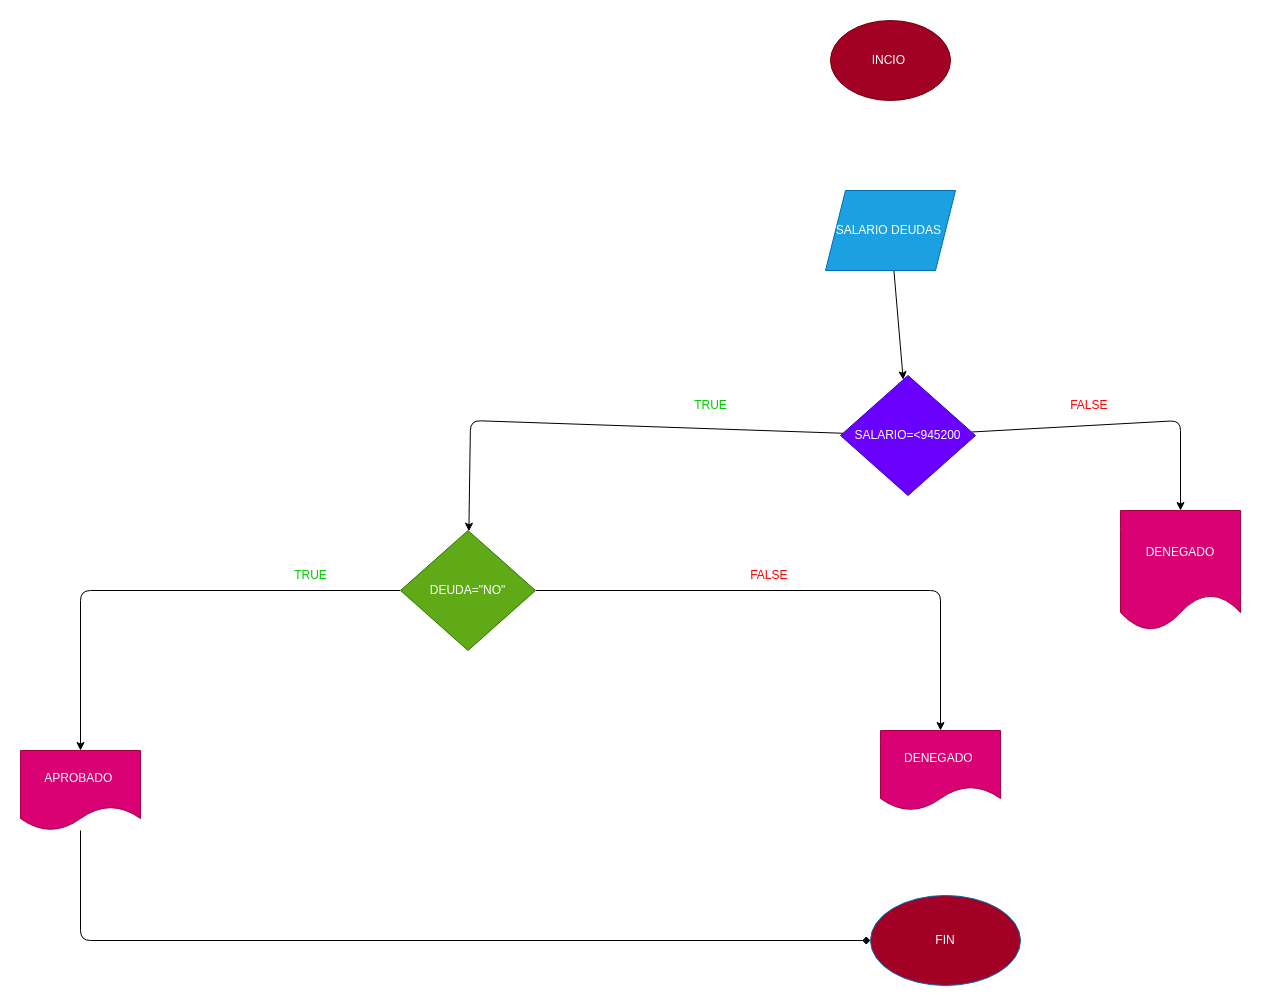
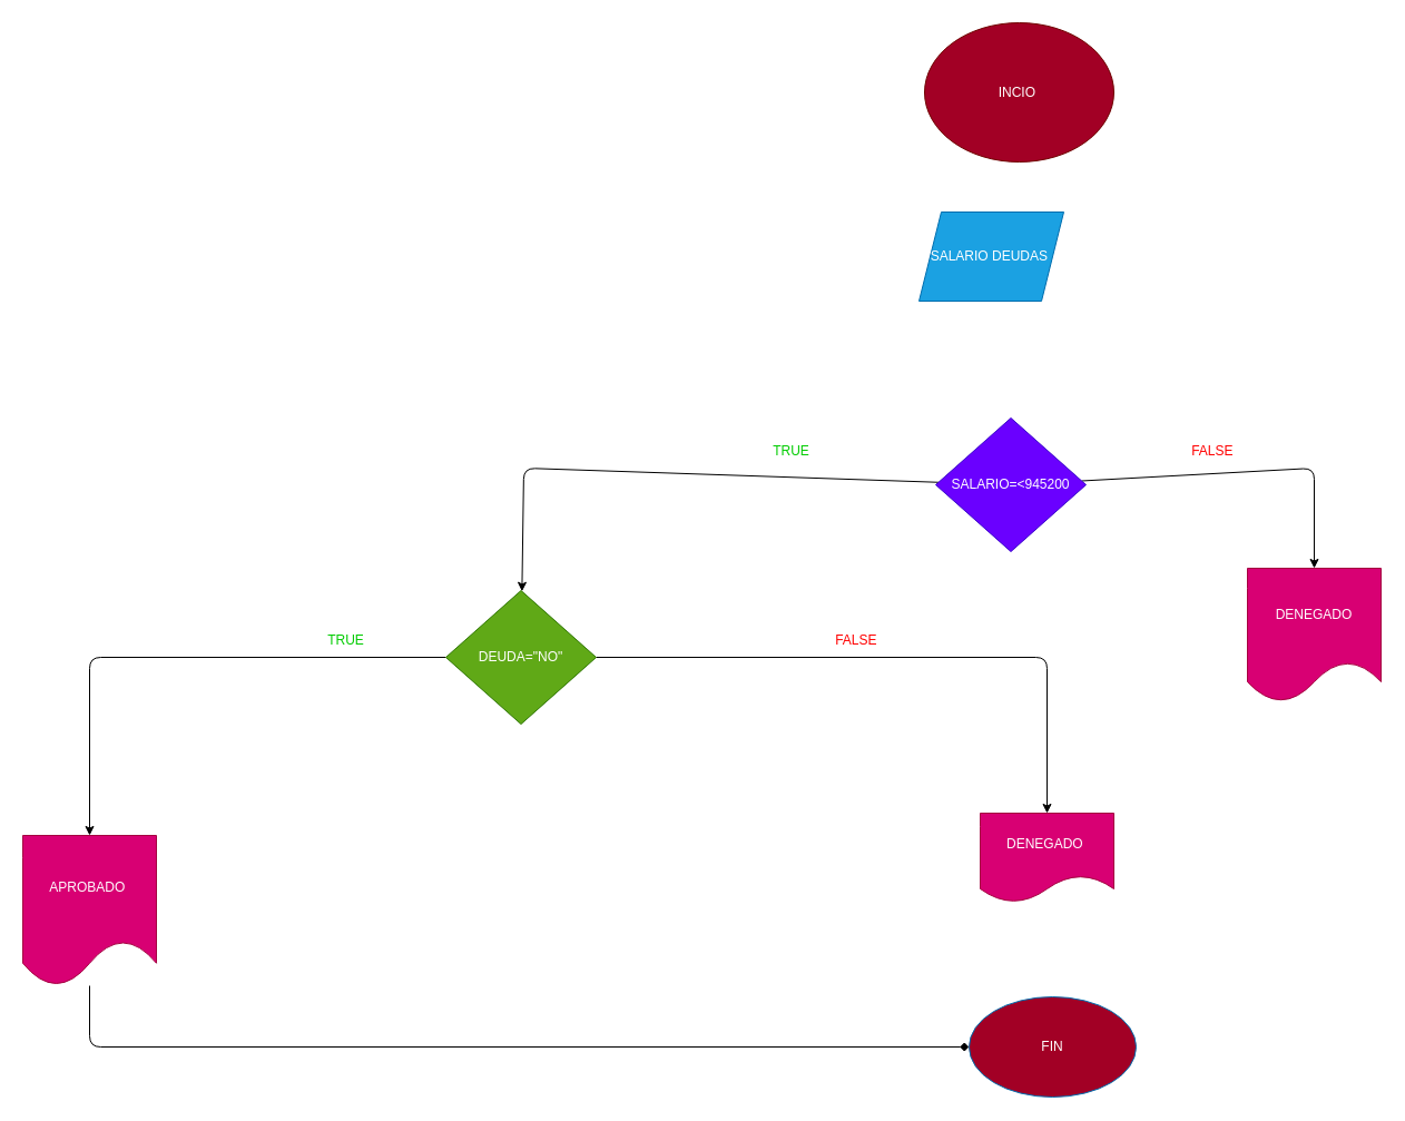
- <mxCell id="2" value="INCIO&amp;nbsp;" style="ellipse;whiteSpace=wrap;html=1;fillColor=#a20025;fontColor=#ffffff;strokeColor=#6F0000;" vertex="1" parent="1"><mxGeometry x="830" y="20" width="120" height="80" as="geometry" /></mxCell>
+ <mxCell id="2" value="INCIO&amp;nbsp;" style="ellipse;whiteSpace=wrap;html=1;fillColor=#a20025;fontColor=#ffffff;strokeColor=#6F0000;" vertex="1" parent="1"><mxGeometry x="830" y="20" width="170" height="125" as="geometry" /></mxCell>
- <mxCell id="3" value="" style="edgeStyle=none;html=1;" edge="1" parent="1" source="4" target="7"><mxGeometry relative="1" as="geometry" /></mxCell>
- <mxCell id="16" value="APROBADO&amp;nbsp;" style="shape=document;whiteSpace=wrap;html=1;boundedLbl=1;fillColor=#d80073;strokeColor=#A50040;fontColor=#ffffff;" vertex="1" parent="1"><mxGeometry x="20" y="750" width="120" height="80" as="geometry" /></mxCell>
+ <mxCell id="16" value="APROBADO&amp;nbsp;" style="shape=document;whiteSpace=wrap;html=1;boundedLbl=1;fillColor=#d80073;strokeColor=#A50040;fontColor=#ffffff;" vertex="1" parent="1"><mxGeometry x="20" y="750" width="120" height="135" as="geometry" /></mxCell>
